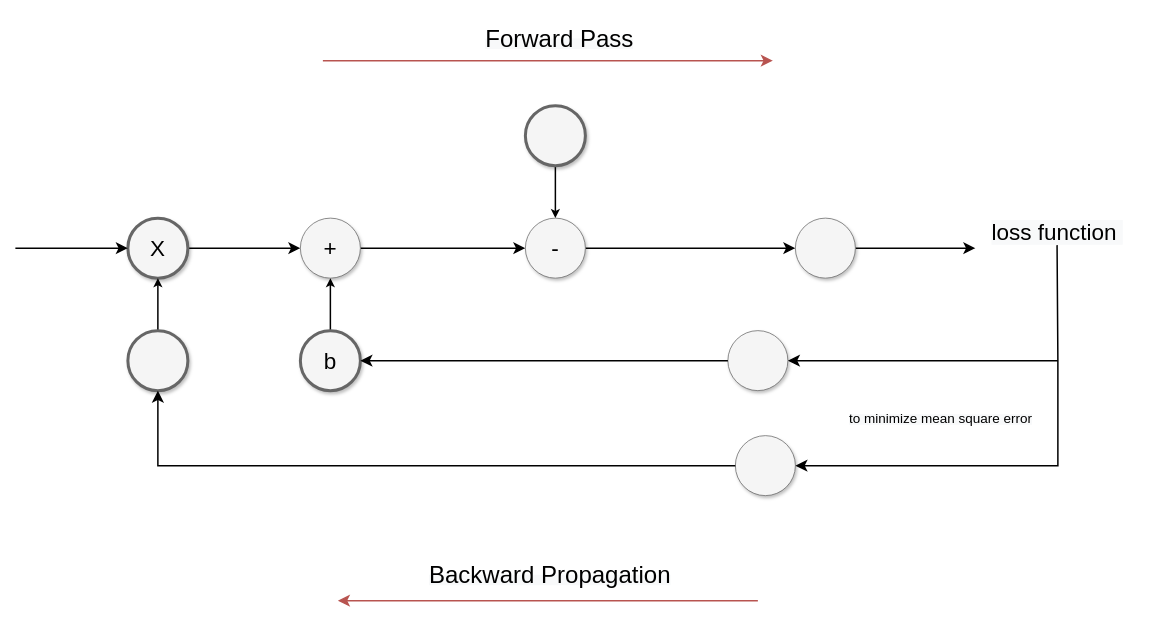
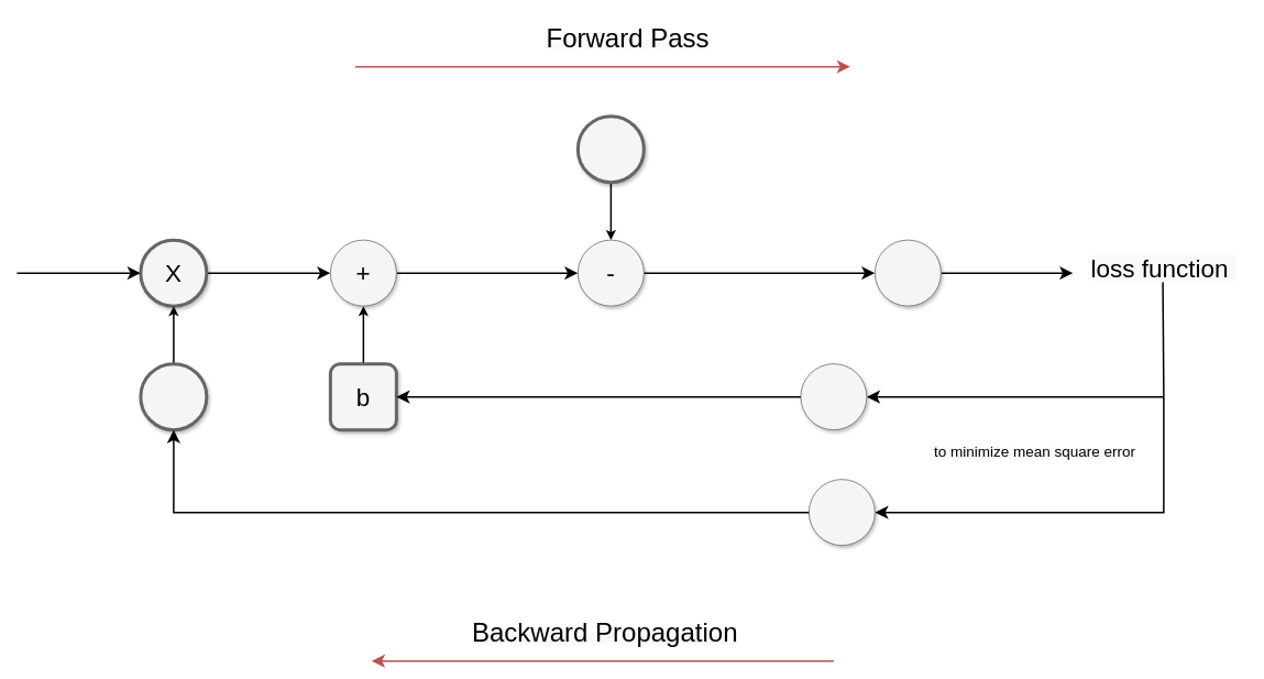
- <mxCell id="23" value="&lt;span style=&quot;color: rgb(0 , 0 , 0) ; font-family: &amp;#34;helvetica&amp;#34; ; font-style: normal ; font-weight: 400 ; letter-spacing: normal ; text-align: center ; text-indent: 0px ; text-transform: none ; word-spacing: 0px ; background-color: rgb(248 , 249 , 250) ; display: inline ; float: none&quot;&gt;&lt;font style=&quot;font-size: 32px&quot;&gt;Forward Pass&lt;/font&gt;&lt;/span&gt;" style="text;whiteSpace=wrap;html=1;" vertex="1" parent="1"><mxGeometry x="645" y="25" width="260" height="40" as="geometry" /></mxCell>
+ <mxCell id="23" value="&lt;span style=&quot;color: rgb(0 , 0 , 0) ; font-family: &amp;#34;helvetica&amp;#34; ; font-style: normal ; font-weight: 400 ; letter-spacing: normal ; text-align: center ; text-indent: 0px ; text-transform: none ; word-spacing: 0px ; background-color: rgb(248 , 249 , 250) ; display: inline ; float: none&quot;&gt;&lt;font style=&quot;font-size: 32px&quot;&gt;Forward Pass&lt;/font&gt;&lt;/span&gt;" style="text;whiteSpace=wrap;html=1;" vertex="1" parent="1"><mxGeometry x="660" y="20" width="260" height="40" as="geometry" /></mxCell>
- <mxCell id="21" value="&lt;span style=&quot;color: rgb(0 , 0 , 0) ; font-family: &amp;#34;helvetica&amp;#34; ; font-size: 30px ; font-style: normal ; font-weight: 400 ; letter-spacing: normal ; text-align: center ; text-indent: 0px ; text-transform: none ; word-spacing: 0px ; background-color: rgb(248 , 249 , 250) ; display: inline ; float: none&quot;&gt;loss function&amp;nbsp;&lt;/span&gt;" style="text;whiteSpace=wrap;html=1;" vertex="1" parent="1"><mxGeometry x="1320" y="285" width="190" height="40" as="geometry" /></mxCell>
+ <mxCell id="21" value="&lt;span style=&quot;color: rgb(0 , 0 , 0) ; font-family: &amp;#34;helvetica&amp;#34; ; font-size: 30px ; font-style: normal ; font-weight: 400 ; letter-spacing: normal ; text-align: center ; text-indent: 0px ; text-transform: none ; word-spacing: 0px ; background-color: rgb(248 , 249 , 250) ; display: inline ; float: none&quot;&gt;loss function&amp;nbsp;&lt;/span&gt;" style="text;whiteSpace=wrap;html=1;" vertex="1" parent="1"><mxGeometry x="1320" y="300" width="190" height="40" as="geometry" /></mxCell>
- <mxCell id="12" value="b" style="ellipse;whiteSpace=wrap;html=1;rounded=0;shadow=1;strokeColor=#666666;strokeWidth=4;fontSize=30;align=center;fillColor=#f5f5f5;" vertex="1" parent="1"><mxGeometry x="400" y="440" width="80" height="80" as="geometry" /></mxCell>
+ <mxCell id="12" value="b" style="whiteSpace=wrap;html=1;shadow=1;strokeColor=#666666;strokeWidth=4;fontSize=30;align=center;fillColor=#f5f5f5;rounded=1;" vertex="1" parent="1"><mxGeometry x="400" y="440" width="80" height="80" as="geometry" /></mxCell>
- <mxCell id="26" value="&lt;span style=&quot;color: rgb(0 , 0 , 0) ; font-family: &amp;#34;helvetica&amp;#34; ; font-style: normal ; font-weight: 400 ; letter-spacing: normal ; text-align: center ; text-indent: 0px ; text-transform: none ; word-spacing: 0px ; background-color: rgb(248 , 249 , 250) ; display: inline ; float: none&quot;&gt;&lt;font style=&quot;font-size: 18px&quot;&gt;to minimize mean square error&lt;/font&gt;&lt;/span&gt;" style="text;whiteSpace=wrap;html=1;" vertex="1" parent="1"><mxGeometry x="1130" y="540" width="260" height="40" as="geometry" /></mxCell>
+ <mxCell id="26" value="&lt;span style=&quot;color: rgb(0 , 0 , 0) ; font-family: &amp;#34;helvetica&amp;#34; ; font-style: normal ; font-weight: 400 ; letter-spacing: normal ; text-align: center ; text-indent: 0px ; text-transform: none ; word-spacing: 0px ; background-color: rgb(248 , 249 , 250) ; display: inline ; float: none&quot;&gt;&lt;font style=&quot;font-size: 18px&quot;&gt;to minimize mean square error&lt;/font&gt;&lt;/span&gt;" style="text;whiteSpace=wrap;html=1;" vertex="1" parent="1"><mxGeometry x="1130" y="530" width="260" height="40" as="geometry" /></mxCell>
